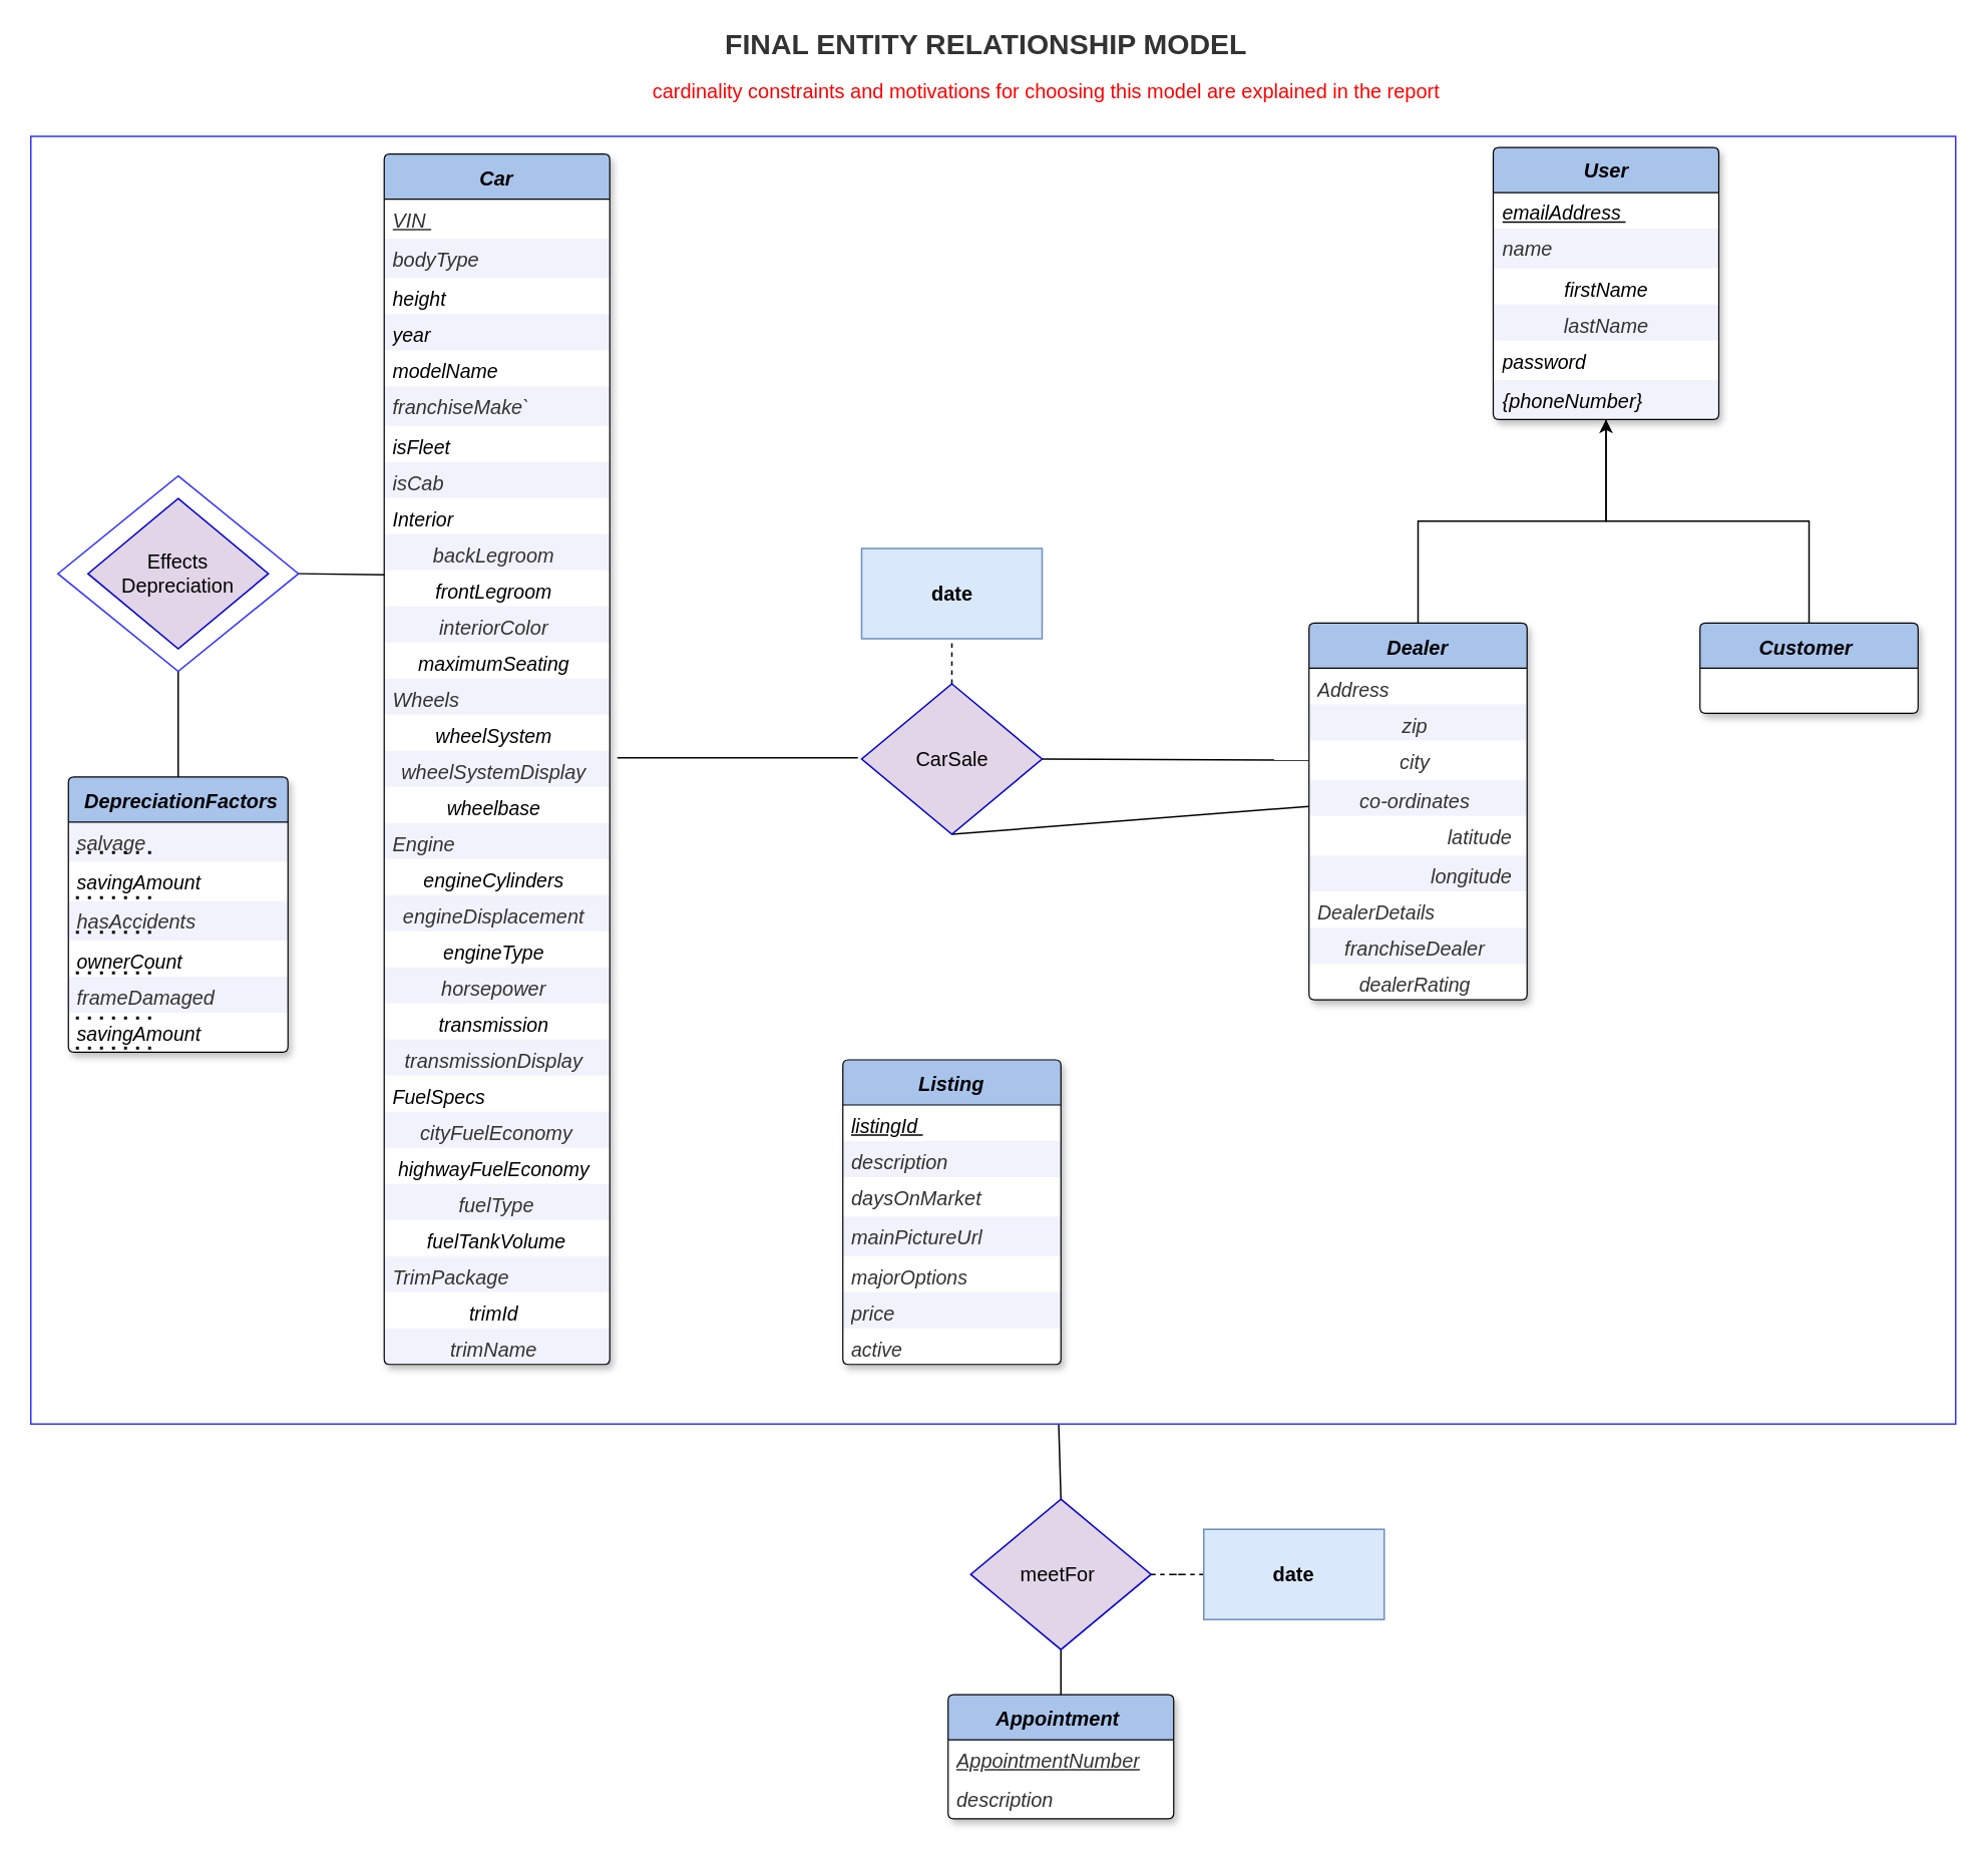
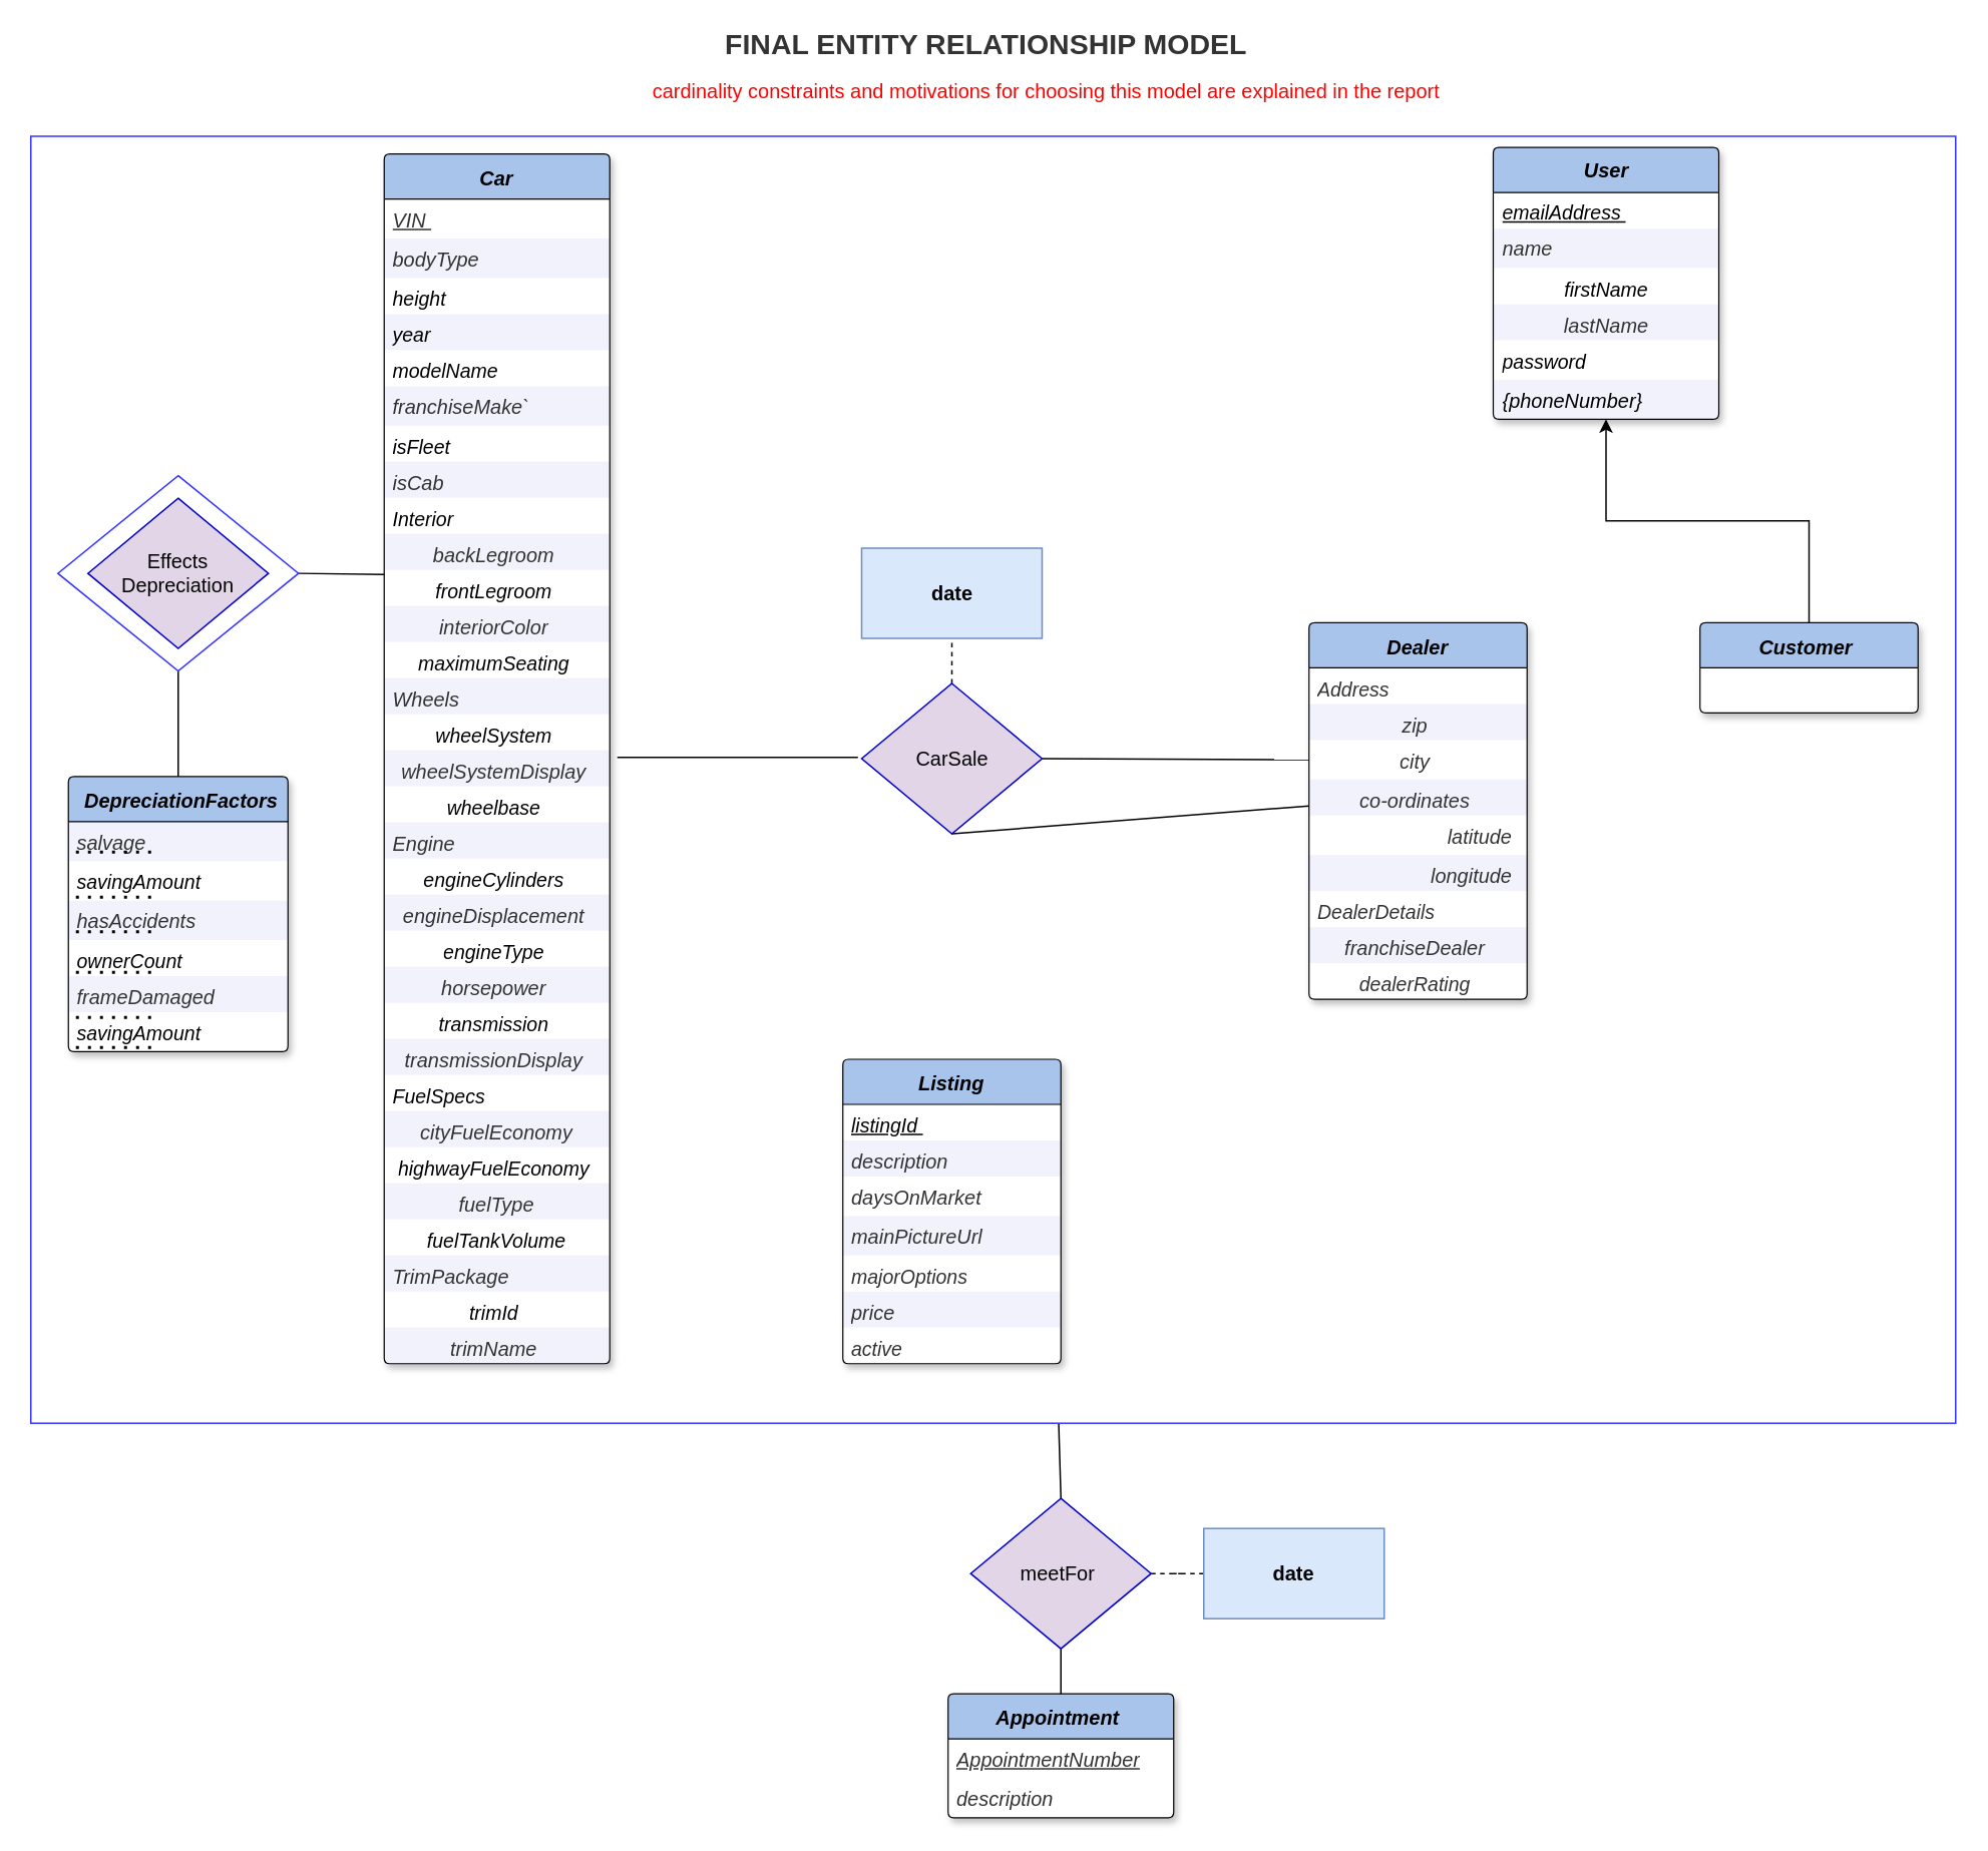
- <mxCell id="75" style="edgeStyle=orthogonalEdgeStyle;rounded=0;orthogonalLoop=1;jettySize=auto;html=1;exitX=0.5;exitY=1;exitDx=0;exitDy=0;entryX=0.5;entryY=0;entryDx=0;entryDy=0;fontSize=13.3;fontColor=#333333;endArrow=none;endFill=0;startArrow=none;startFill=0;" parent="1" source="77" target="65" edge="1"><mxGeometry relative="1" as="geometry" /></mxCell>
